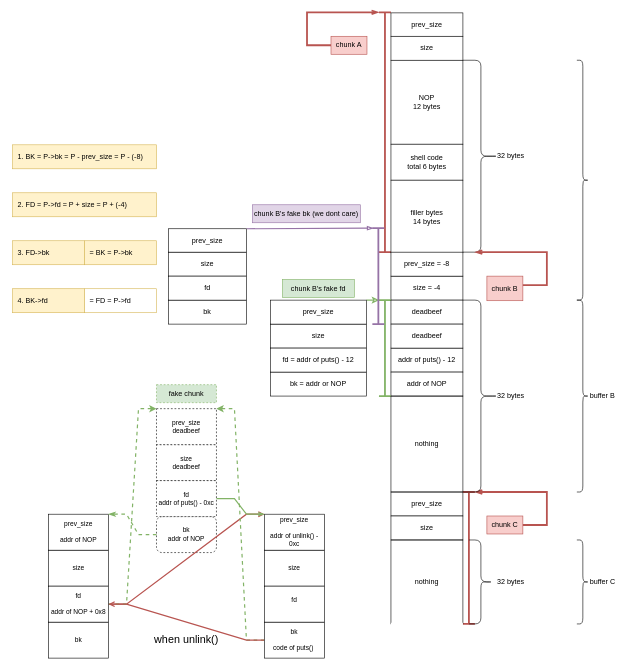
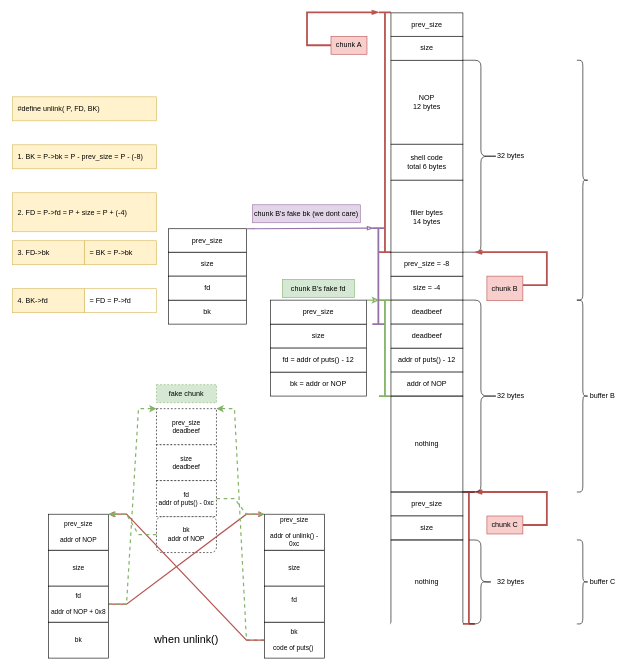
+ <mxCell id="23" value="&amp;nbsp; #define unlink( P, FD, BK)" style="rounded=0;whiteSpace=wrap;html=1;align=left;fillColor=#fff2cc;strokeColor=#d6b656;" parent="1" vertex="1"><mxGeometry x="20" y="161" width="240" height="40" as="geometry" /></mxCell>
- <mxCell id="24" value="&amp;nbsp; 2. FD = P-&amp;gt;fd = P + size = P + (-4)" style="rounded=0;whiteSpace=wrap;html=1;align=left;fillColor=#fff2cc;strokeColor=#d6b656;" parent="1" vertex="1"><mxGeometry x="20" y="321" width="240" height="40" as="geometry" /></mxCell>
+ <mxCell id="24" value="&amp;nbsp; 2. FD = P-&amp;gt;fd = P + size = P + (-4)" style="rounded=0;whiteSpace=wrap;html=1;align=left;fillColor=#fff2cc;strokeColor=#d6b656;" parent="1" vertex="1"><mxGeometry x="20" y="321" width="240" height="65" as="geometry" /></mxCell>
- <mxCell id="76" style="edgeStyle=entityRelationEdgeStyle;rounded=0;orthogonalLoop=1;jettySize=auto;html=1;exitX=1;exitY=0.5;exitDx=0;exitDy=0;entryX=0;entryY=0;entryDx=0;entryDy=0;dashed=0;fontSize=11;fillColor=#d5e8d4;strokeColor=#82b366;strokeWidth=2;endArrow=openThin;endFill=0;" parent="1" source="50" target="73" edge="1"><mxGeometry relative="1" as="geometry" /></mxCell>
+ <mxCell id="76" style="edgeStyle=entityRelationEdgeStyle;rounded=0;orthogonalLoop=1;jettySize=auto;html=1;exitX=1;exitY=0.5;exitDx=0;exitDy=0;entryX=0;entryY=0;entryDx=0;entryDy=0;dashed=1;fontSize=11;fillColor=#d5e8d4;strokeColor=#82b366;strokeWidth=2;endArrow=openThin;endFill=0;" parent="1" source="50" target="73" edge="1"><mxGeometry relative="1" as="geometry" /></mxCell>
- <mxCell id="69" style="edgeStyle=entityRelationEdgeStyle;rounded=0;orthogonalLoop=1;jettySize=auto;html=1;exitX=0;exitY=0.5;exitDx=0;exitDy=0;fillColor=#f8cecc;strokeColor=#b85450;strokeWidth=2;fontSize=11;endArrow=open;endFill=0;" parent="1" source="70" target="57" edge="1"><mxGeometry relative="1" as="geometry" /></mxCell>
+ <mxCell id="69" style="edgeStyle=entityRelationEdgeStyle;rounded=0;orthogonalLoop=1;jettySize=auto;html=1;exitX=0;exitY=0.5;exitDx=0;exitDy=0;entryX=1;entryY=0;entryDx=0;entryDy=0;fillColor=#f8cecc;strokeColor=#b85450;strokeWidth=2;fontSize=11;endArrow=open;endFill=0;" parent="1" source="70" target="74" edge="1"><mxGeometry relative="1" as="geometry" /></mxCell>
